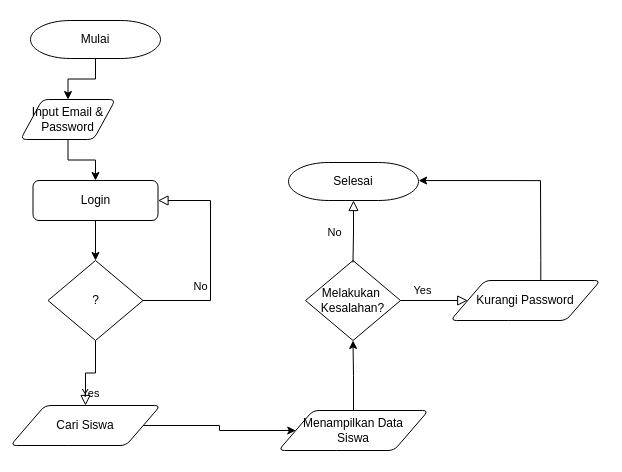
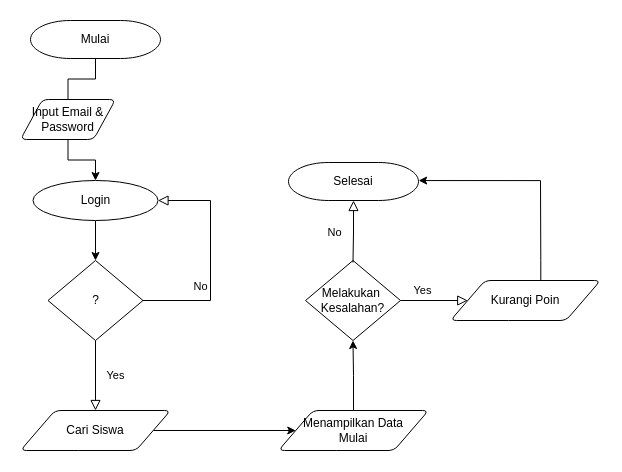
- <mxCell id="6" value="" style="edgeStyle=orthogonalEdgeStyle;rounded=0;orthogonalLoop=1;jettySize=auto;html=1;" edge="1" parent="1" source="7" target="9"><mxGeometry relative="1" as="geometry" /></mxCell>
+ <mxCell id="6" value="" style="edgeStyle=orthogonalEdgeStyle;rounded=0;orthogonalLoop=1;jettySize=auto;html=1;endArrow=none;" edge="1" parent="1" source="7" target="9"><mxGeometry relative="1" as="geometry" /></mxCell>
- <mxCell id="5" value="Login" style="rounded=1;whiteSpace=wrap;html=1;fontSize=12;glass=0;strokeWidth=1;shadow=0;" parent="1" vertex="1"><mxGeometry x="32.5" y="180" width="125" height="40" as="geometry" /></mxCell>
+ <mxCell id="5" value="Login" style="ellipse;whiteSpace=wrap;html=1;fontSize=12;glass=0;strokeWidth=1;shadow=0;" parent="1" vertex="1"><mxGeometry x="32.5" y="180" width="125" height="40" as="geometry" /></mxCell>
- <mxCell id="20" value="Kurangi Password" style="shape=parallelogram;html=1;strokeWidth=1;perimeter=parallelogramPerimeter;whiteSpace=wrap;rounded=1;arcSize=12;size=0.23;" vertex="1" parent="1"><mxGeometry x="450" y="280" width="150" height="40" as="geometry" /></mxCell>
+ <mxCell id="20" value="Kurangi Poin" style="shape=parallelogram;html=1;strokeWidth=1;perimeter=parallelogramPerimeter;whiteSpace=wrap;rounded=1;arcSize=12;size=0.23;" vertex="1" parent="1"><mxGeometry x="450" y="280" width="150" height="40" as="geometry" /></mxCell>
- <mxCell id="12" value="Cari Siswa" style="shape=parallelogram;html=1;strokeWidth=1;perimeter=parallelogramPerimeter;whiteSpace=wrap;rounded=1;arcSize=12;size=0.23;" vertex="1" parent="1"><mxGeometry x="10" y="405" width="150" height="40" as="geometry" /></mxCell>
+ <mxCell id="12" value="Cari Siswa" style="shape=parallelogram;html=1;strokeWidth=1;perimeter=parallelogramPerimeter;whiteSpace=wrap;rounded=1;arcSize=12;size=0.23;" vertex="1" parent="1"><mxGeometry x="20" y="410" width="150" height="40" as="geometry" /></mxCell>
- <mxCell id="14" value="Menampilkan Data&lt;div&gt;Siswa&lt;/div&gt;" style="shape=parallelogram;html=1;strokeWidth=1;perimeter=parallelogramPerimeter;whiteSpace=wrap;rounded=1;arcSize=12;size=0.23;" vertex="1" parent="1"><mxGeometry x="278" y="410" width="150" height="40" as="geometry" /></mxCell>
+ <mxCell id="14" value="Menampilkan Data&lt;div&gt;Mulai&lt;/div&gt;" style="shape=parallelogram;html=1;strokeWidth=1;perimeter=parallelogramPerimeter;whiteSpace=wrap;rounded=1;arcSize=12;size=0.23;" vertex="1" parent="1"><mxGeometry x="278" y="410" width="150" height="40" as="geometry" /></mxCell>
